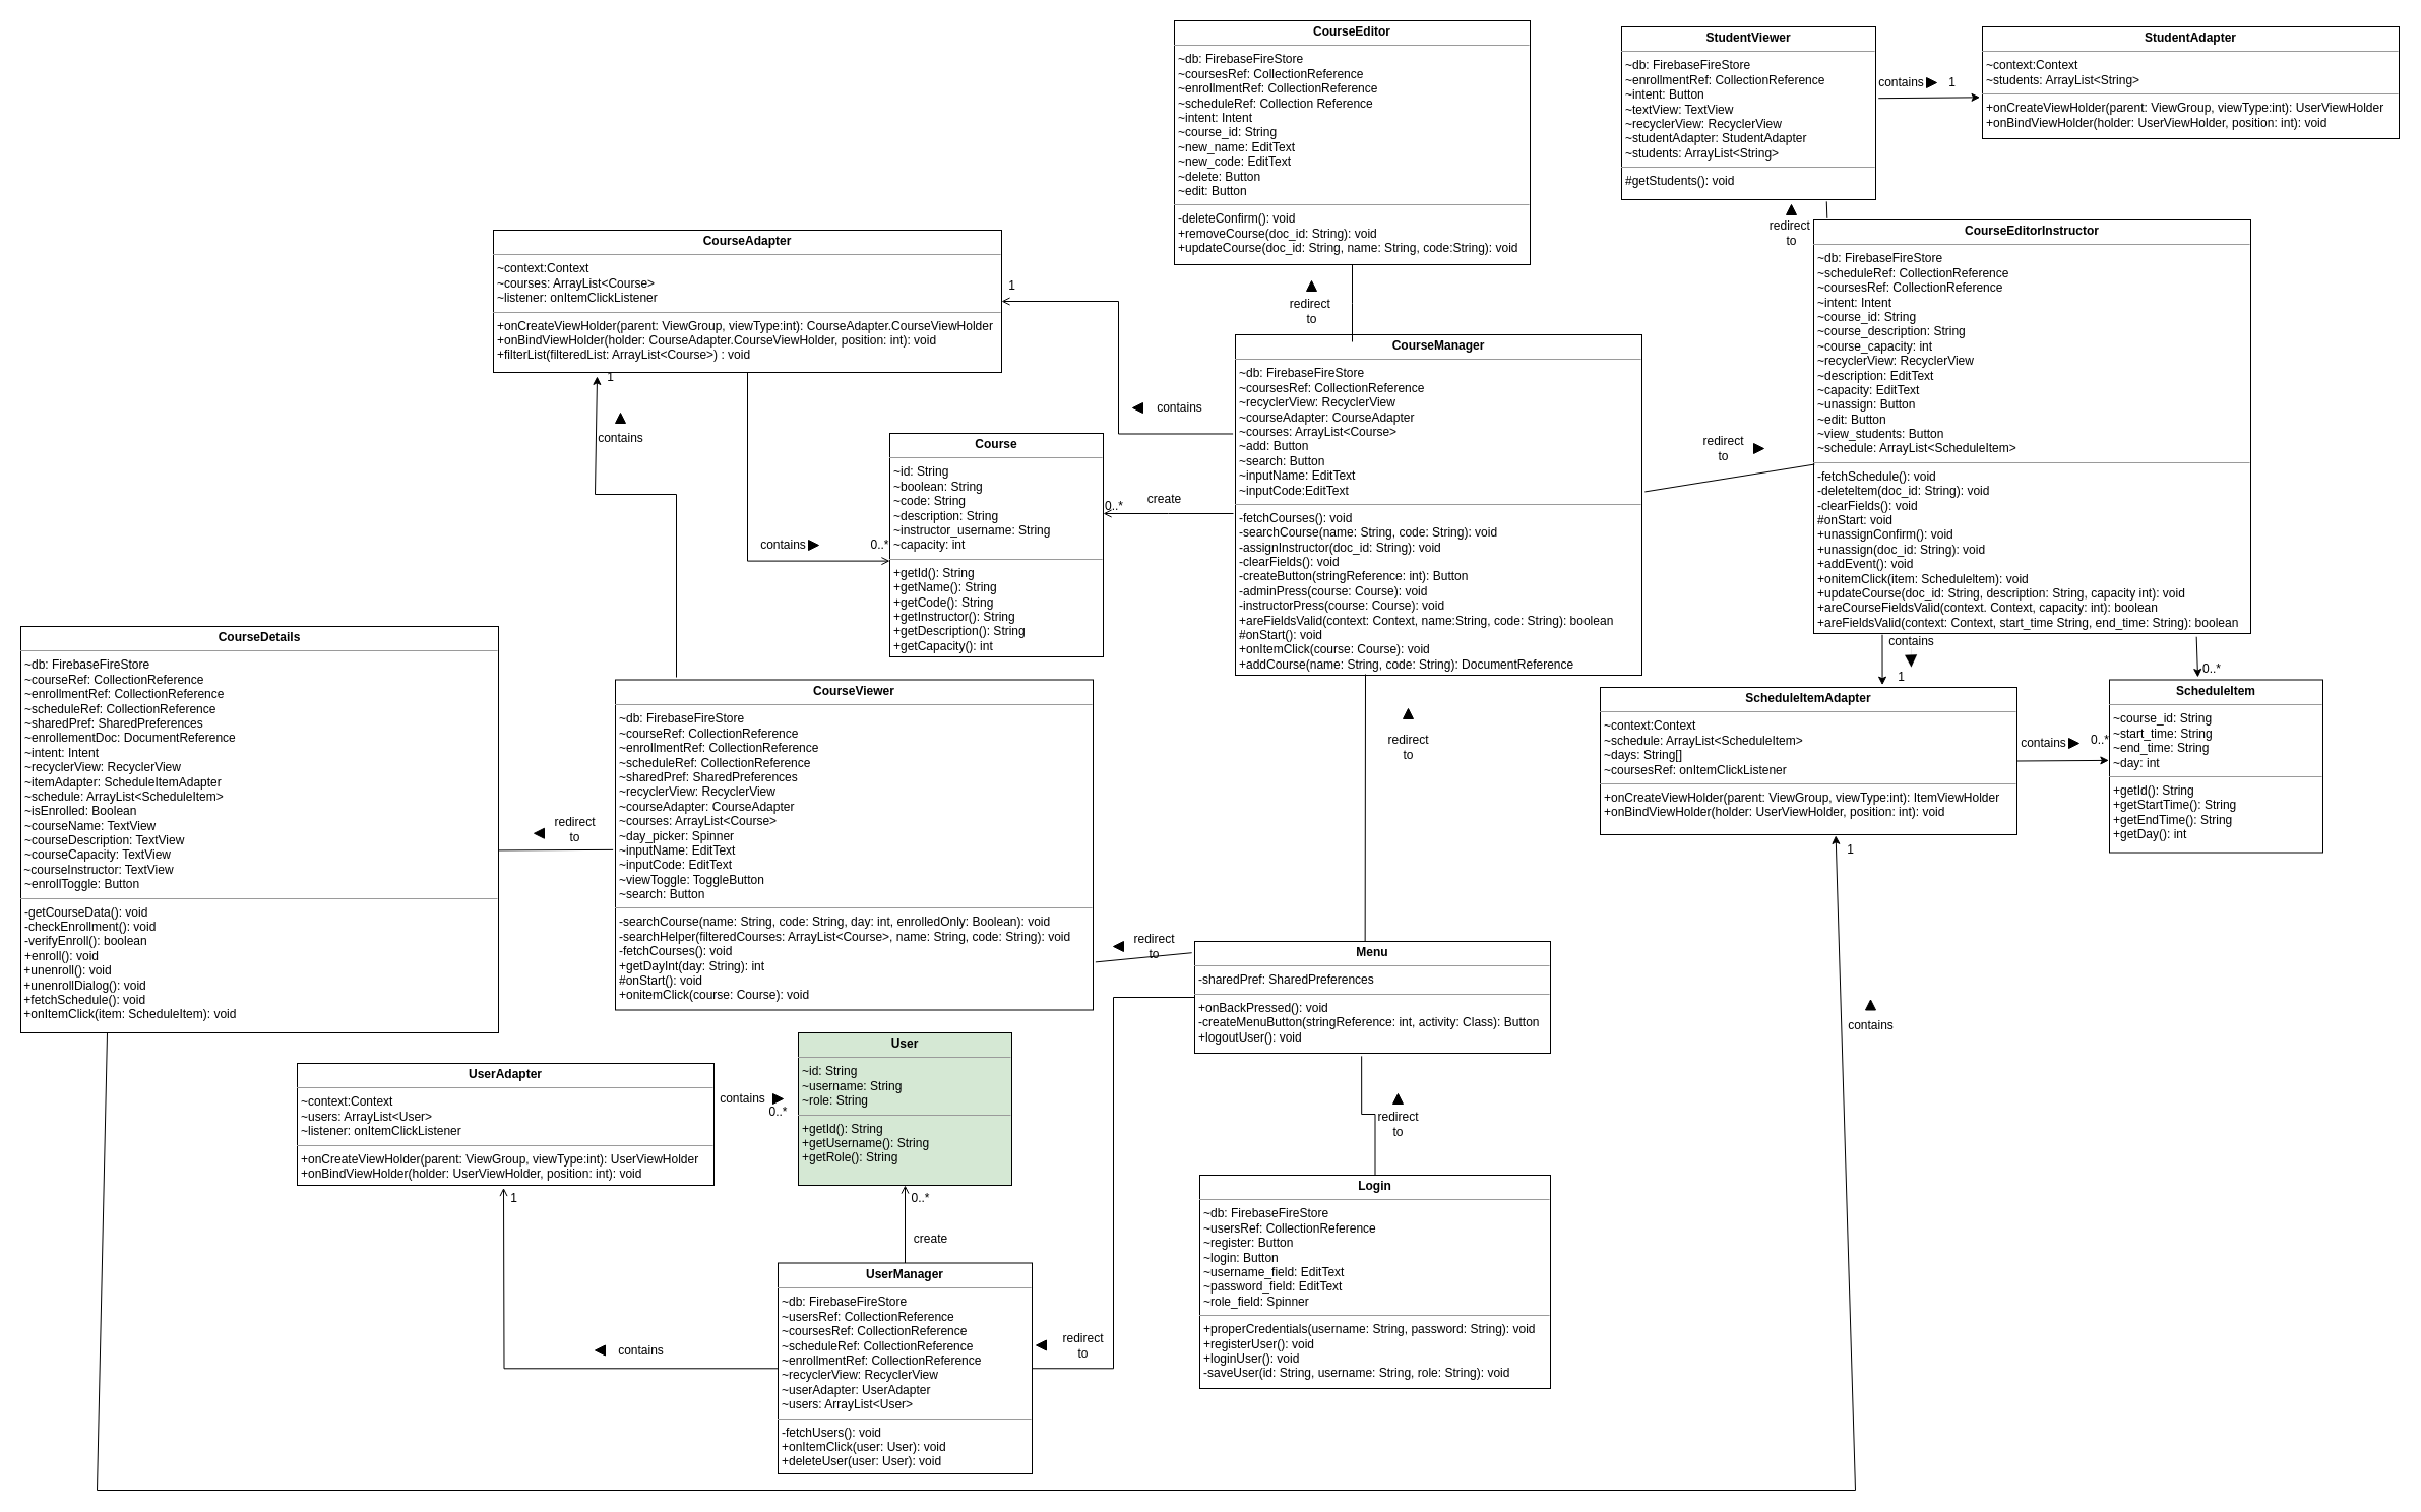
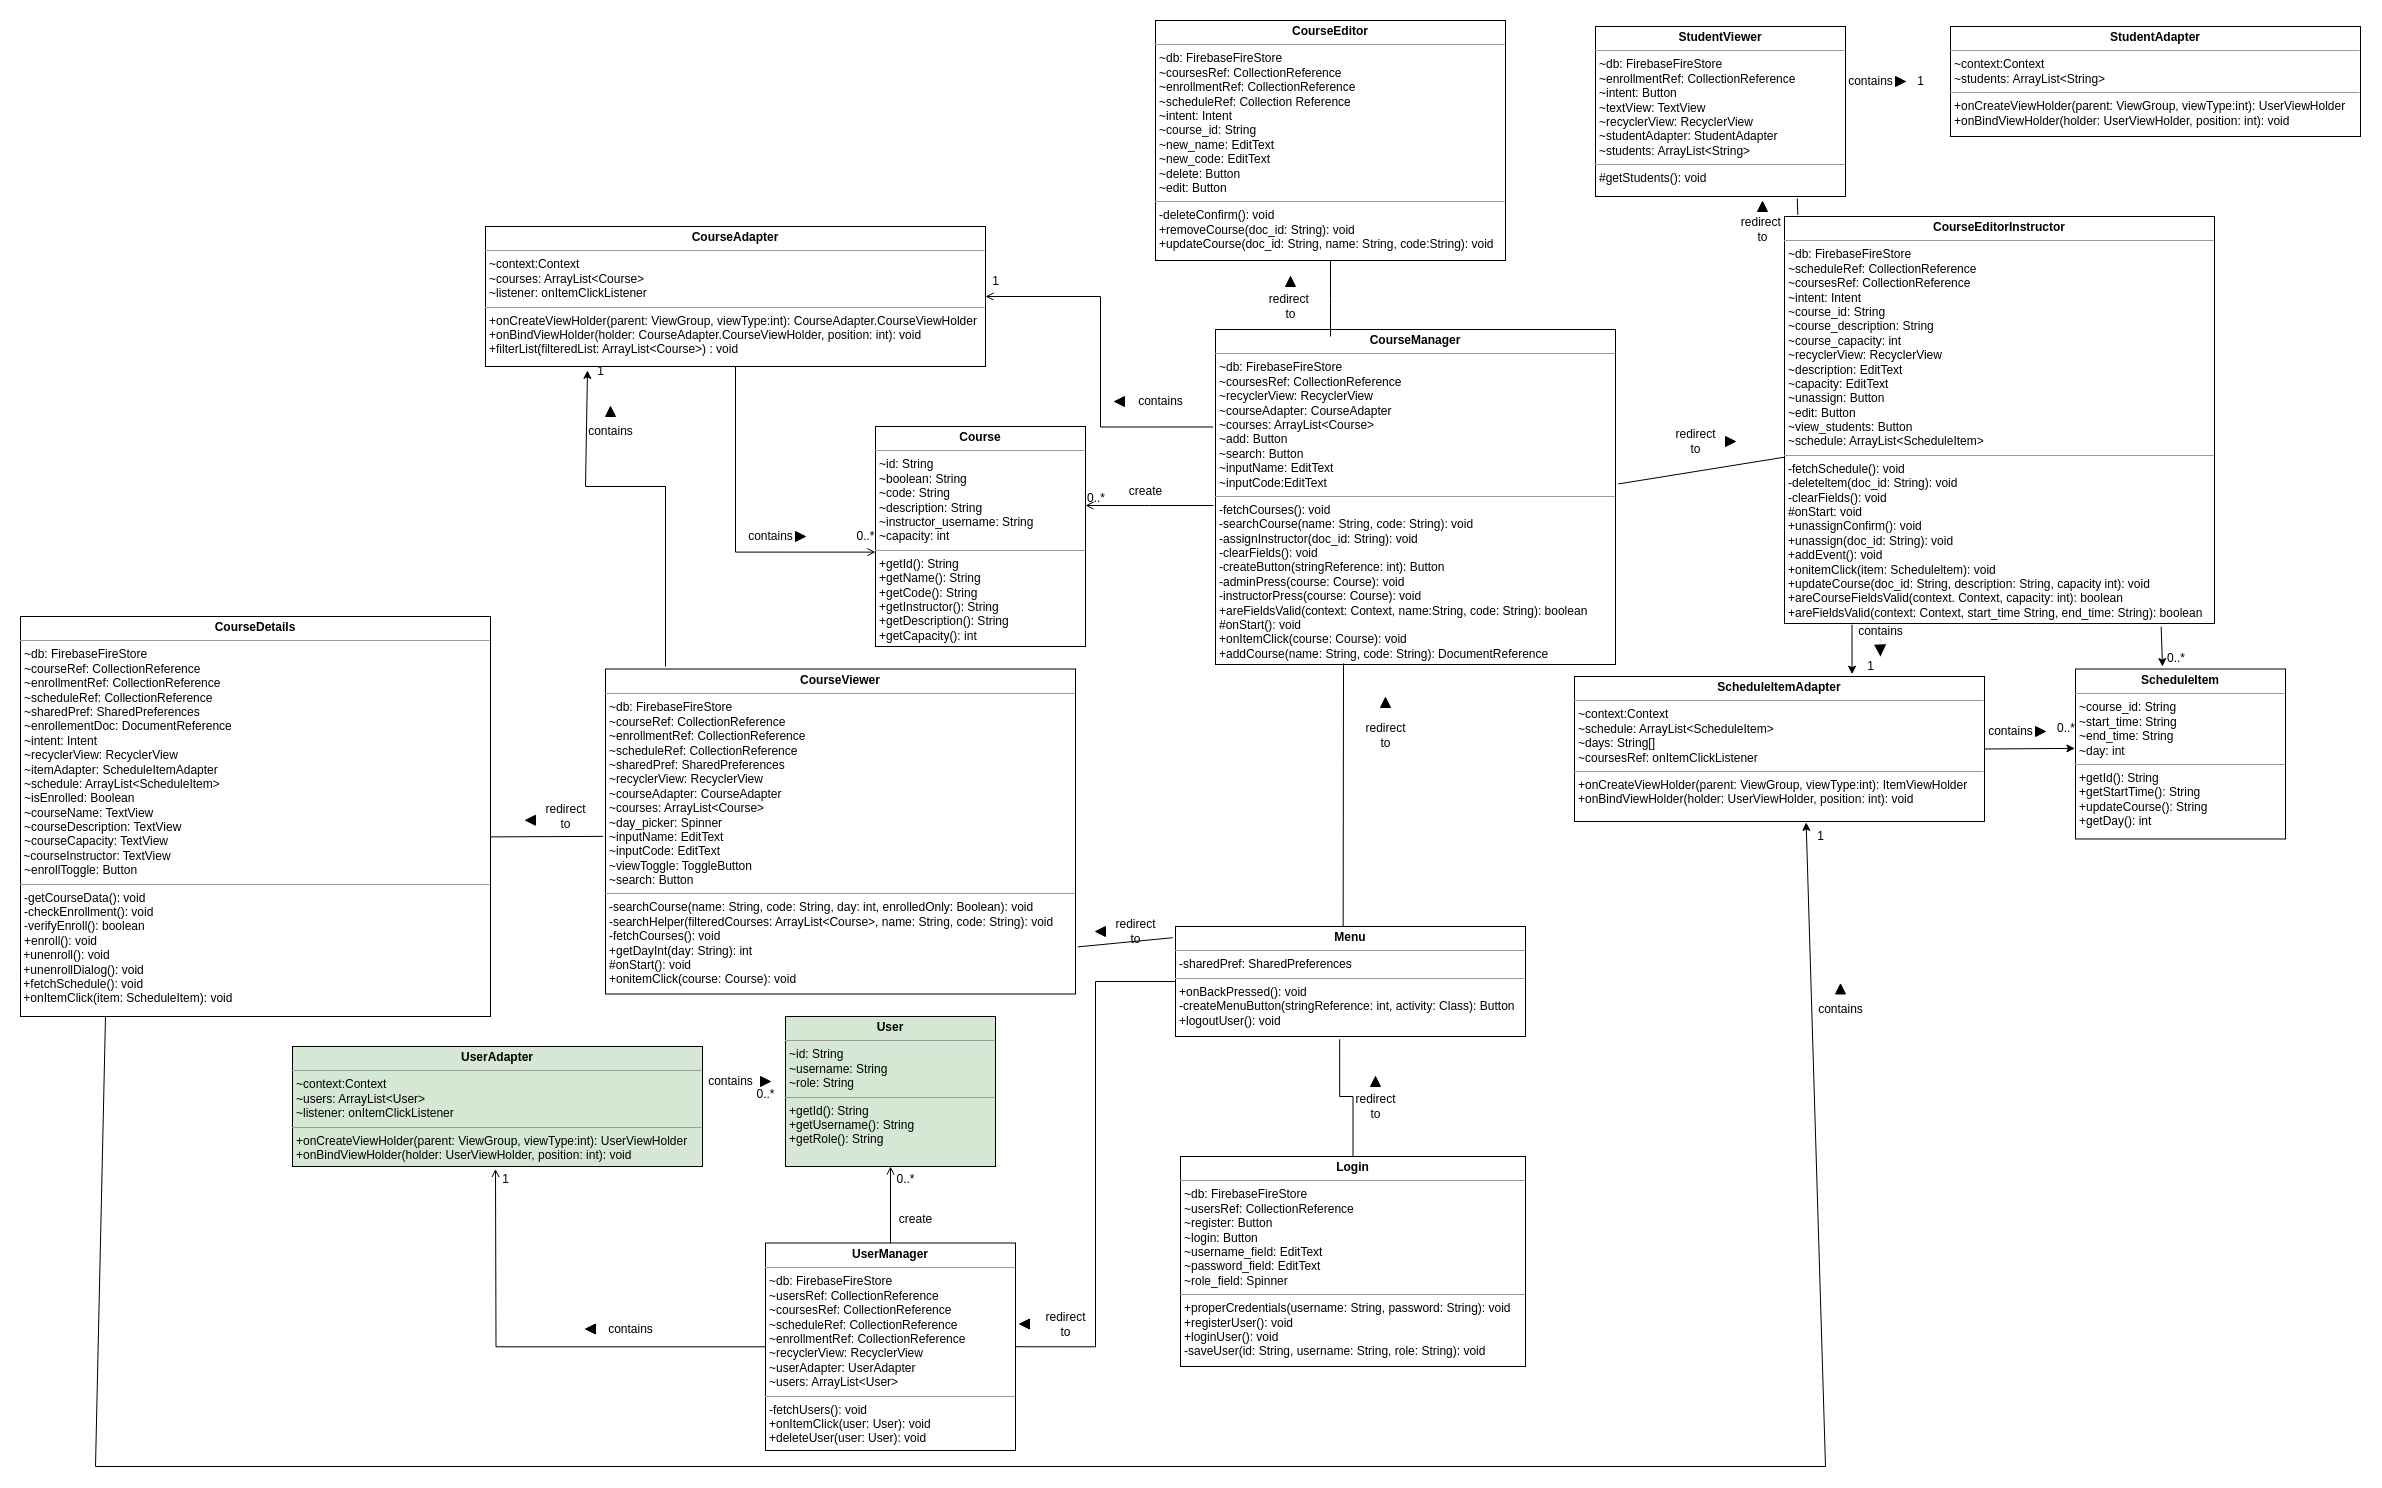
- <mxCell id="75" value="" style="endArrow=classic;html=1;rounded=0;entryX=-0.006;entryY=0.63;entryDx=0;entryDy=0;entryPerimeter=0;exitX=1.011;exitY=0.413;exitDx=0;exitDy=0;exitPerimeter=0;" parent="1" source="49" target="50" edge="1"><mxGeometry width="50" height="50" relative="1" as="geometry"><mxPoint x="1445" y="396" as="sourcePoint" /><mxPoint x="1495" y="346" as="targetPoint" /></mxGeometry></mxCell>
- <mxCell id="48" value="&lt;p style=&quot;margin:0px;margin-top:4px;text-align:center;&quot;&gt;&lt;b&gt;ScheduleItem&lt;/b&gt;&lt;/p&gt;&lt;hr size=&quot;1&quot;&gt;&lt;p style=&quot;margin:0px;margin-left:4px;&quot;&gt;~course_id: String&lt;/p&gt;&lt;p style=&quot;margin:0px;margin-left:4px;&quot;&gt;&lt;span style=&quot;background-color: initial;&quot;&gt;~start_time: String&lt;/span&gt;&lt;/p&gt;&lt;p style=&quot;margin:0px;margin-left:4px;&quot;&gt;&lt;span style=&quot;background-color: initial;&quot;&gt;~end_time: String&amp;nbsp;&lt;/span&gt;&lt;/p&gt;&lt;p style=&quot;margin:0px;margin-left:4px;&quot;&gt;&lt;span style=&quot;background-color: initial;&quot;&gt;~day: int&lt;/span&gt;&lt;/p&gt;&lt;hr size=&quot;1&quot;&gt;&lt;p style=&quot;margin:0px;margin-left:4px;&quot;&gt;+getId(): String&lt;/p&gt;&lt;p style=&quot;margin:0px;margin-left:4px;&quot;&gt;+getStartTime(): String&lt;/p&gt;&lt;p style=&quot;margin:0px;margin-left:4px;&quot;&gt;+getEndTime(): String&lt;br&gt;&lt;/p&gt;&lt;p style=&quot;margin:0px;margin-left:4px;&quot;&gt;+getDay(): int&lt;/p&gt;&lt;p style=&quot;margin:0px;margin-left:4px;&quot;&gt;&lt;br&gt;&lt;/p&gt;&lt;p style=&quot;margin:0px;margin-left:4px;&quot;&gt;&lt;br&gt;&lt;/p&gt;" style="verticalAlign=top;align=left;overflow=fill;fontSize=12;fontFamily=Helvetica;html=1;" parent="1" vertex="1"><mxGeometry x="2075" y="668.5" width="210" height="170" as="geometry" /></mxCell>
+ <mxCell id="48" value="&lt;p style=&quot;margin:0px;margin-top:4px;text-align:center;&quot;&gt;&lt;b&gt;ScheduleItem&lt;/b&gt;&lt;/p&gt;&lt;hr size=&quot;1&quot;&gt;&lt;p style=&quot;margin:0px;margin-left:4px;&quot;&gt;~course_id: String&lt;/p&gt;&lt;p style=&quot;margin:0px;margin-left:4px;&quot;&gt;&lt;span style=&quot;background-color: initial;&quot;&gt;~start_time: String&lt;/span&gt;&lt;/p&gt;&lt;p style=&quot;margin:0px;margin-left:4px;&quot;&gt;&lt;span style=&quot;background-color: initial;&quot;&gt;~end_time: String&amp;nbsp;&lt;/span&gt;&lt;/p&gt;&lt;p style=&quot;margin:0px;margin-left:4px;&quot;&gt;&lt;span style=&quot;background-color: initial;&quot;&gt;~day: int&lt;/span&gt;&lt;/p&gt;&lt;hr size=&quot;1&quot;&gt;&lt;p style=&quot;margin:0px;margin-left:4px;&quot;&gt;+getId(): String&lt;/p&gt;&lt;p style=&quot;margin:0px;margin-left:4px;&quot;&gt;+getStartTime(): String&lt;/p&gt;&lt;p style=&quot;margin:0px;margin-left:4px;&quot;&gt;+updateCourse(): String&lt;br&gt;&lt;/p&gt;&lt;p style=&quot;margin:0px;margin-left:4px;&quot;&gt;+getDay(): int&lt;/p&gt;&lt;p style=&quot;margin:0px;margin-left:4px;&quot;&gt;&lt;br&gt;&lt;/p&gt;&lt;p style=&quot;margin:0px;margin-left:4px;&quot;&gt;&lt;br&gt;&lt;/p&gt;" style="verticalAlign=top;align=left;overflow=fill;fontSize=12;fontFamily=Helvetica;html=1;" parent="1" vertex="1"><mxGeometry x="2075" y="668.5" width="210" height="170" as="geometry" /></mxCell>
- <mxCell id="22" value="&lt;p style=&quot;margin:0px;margin-top:4px;text-align:center;&quot;&gt;&lt;b&gt;UserAdapter&lt;/b&gt;&lt;/p&gt;&lt;hr size=&quot;1&quot;&gt;&lt;p style=&quot;margin:0px;margin-left:4px;&quot;&gt;~context:Context&lt;/p&gt;&lt;p style=&quot;margin:0px;margin-left:4px;&quot;&gt;~users: ArrayList&amp;lt;User&amp;gt;&lt;/p&gt;&lt;p style=&quot;margin:0px;margin-left:4px;&quot;&gt;~listener: onItemClickListener&lt;/p&gt;&lt;hr size=&quot;1&quot;&gt;&lt;p style=&quot;margin:0px;margin-left:4px;&quot;&gt;+onCreateViewHolder(parent: ViewGroup, viewType:int): UserViewHolder&lt;/p&gt;&lt;p style=&quot;margin:0px;margin-left:4px;&quot;&gt;+onBindViewHolder(holder: UserViewHolder, position: int): void&lt;/p&gt;" style="verticalAlign=top;align=left;overflow=fill;fontSize=12;fontFamily=Helvetica;html=1;" parent="1" vertex="1"><mxGeometry x="292" y="1046" width="410" height="120" as="geometry" /></mxCell>
+ <mxCell id="22" value="&lt;p style=&quot;margin:0px;margin-top:4px;text-align:center;&quot;&gt;&lt;b&gt;UserAdapter&lt;/b&gt;&lt;/p&gt;&lt;hr size=&quot;1&quot;&gt;&lt;p style=&quot;margin:0px;margin-left:4px;&quot;&gt;~context:Context&lt;/p&gt;&lt;p style=&quot;margin:0px;margin-left:4px;&quot;&gt;~users: ArrayList&amp;lt;User&amp;gt;&lt;/p&gt;&lt;p style=&quot;margin:0px;margin-left:4px;&quot;&gt;~listener: onItemClickListener&lt;/p&gt;&lt;hr size=&quot;1&quot;&gt;&lt;p style=&quot;margin:0px;margin-left:4px;&quot;&gt;+onCreateViewHolder(parent: ViewGroup, viewType:int): UserViewHolder&lt;/p&gt;&lt;p style=&quot;margin:0px;margin-left:4px;&quot;&gt;+onBindViewHolder(holder: UserViewHolder, position: int): void&lt;/p&gt;" style="verticalAlign=top;align=left;overflow=fill;fontSize=12;fontFamily=Helvetica;html=1;fillColor=#d5e8d4;" parent="1" vertex="1"><mxGeometry x="292" y="1046" width="410" height="120" as="geometry" /></mxCell>
